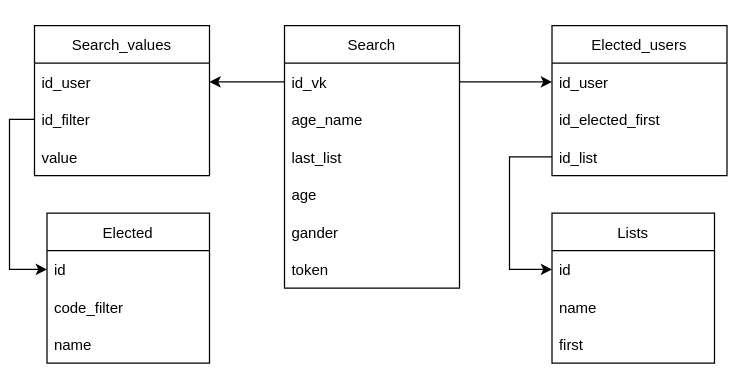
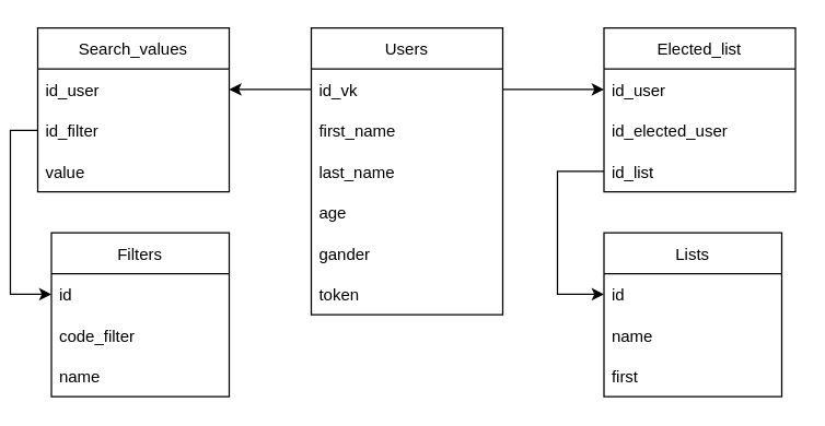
- <mxCell id="2" value="Search" style="swimlane;fontStyle=0;childLayout=stackLayout;horizontal=1;startSize=30;horizontalStack=0;resizeParent=1;resizeParentMax=0;resizeLast=0;collapsible=1;marginBottom=0;" parent="1" vertex="1"><mxGeometry x="220" y="20" width="140" height="210" as="geometry" /></mxCell>
+ <mxCell id="2" value="Users" style="swimlane;fontStyle=0;childLayout=stackLayout;horizontal=1;startSize=30;horizontalStack=0;resizeParent=1;resizeParentMax=0;resizeLast=0;collapsible=1;marginBottom=0;" parent="1" vertex="1"><mxGeometry x="220" y="20" width="140" height="210" as="geometry" /></mxCell>
- <mxCell id="9" value="Elected_users" style="swimlane;fontStyle=0;childLayout=stackLayout;horizontal=1;startSize=30;horizontalStack=0;resizeParent=1;resizeParentMax=0;resizeLast=0;collapsible=1;marginBottom=0;" parent="1" vertex="1"><mxGeometry x="434" y="20" width="140" height="120" as="geometry" /></mxCell>
+ <mxCell id="9" value="Elected_list" style="swimlane;fontStyle=0;childLayout=stackLayout;horizontal=1;startSize=30;horizontalStack=0;resizeParent=1;resizeParentMax=0;resizeLast=0;collapsible=1;marginBottom=0;" parent="1" vertex="1"><mxGeometry x="434" y="20" width="140" height="120" as="geometry" /></mxCell>
- <mxCell id="4" value="age_name" style="text;strokeColor=none;fillColor=none;align=left;verticalAlign=middle;spacingLeft=4;spacingRight=4;overflow=hidden;points=[[0,0.5],[1,0.5]];portConstraint=eastwest;rotatable=0;" parent="2" vertex="1"><mxGeometry y="60" width="140" height="30" as="geometry" /></mxCell>
+ <mxCell id="4" value="first_name" style="text;strokeColor=none;fillColor=none;align=left;verticalAlign=middle;spacingLeft=4;spacingRight=4;overflow=hidden;points=[[0,0.5],[1,0.5]];portConstraint=eastwest;rotatable=0;" parent="2" vertex="1"><mxGeometry y="60" width="140" height="30" as="geometry" /></mxCell>
- <mxCell id="11" value="id_elected_first" style="text;strokeColor=none;fillColor=none;align=left;verticalAlign=middle;spacingLeft=4;spacingRight=4;overflow=hidden;points=[[0,0.5],[1,0.5]];portConstraint=eastwest;rotatable=0;" parent="9" vertex="1"><mxGeometry y="60" width="140" height="30" as="geometry" /></mxCell>
+ <mxCell id="11" value="id_elected_user" style="text;strokeColor=none;fillColor=none;align=left;verticalAlign=middle;spacingLeft=4;spacingRight=4;overflow=hidden;points=[[0,0.5],[1,0.5]];portConstraint=eastwest;rotatable=0;" parent="9" vertex="1"><mxGeometry y="60" width="140" height="30" as="geometry" /></mxCell>
- <mxCell id="5" value="last_list" style="text;strokeColor=none;fillColor=none;align=left;verticalAlign=middle;spacingLeft=4;spacingRight=4;overflow=hidden;points=[[0,0.5],[1,0.5]];portConstraint=eastwest;rotatable=0;" parent="2" vertex="1"><mxGeometry y="90" width="140" height="30" as="geometry" /></mxCell>
+ <mxCell id="5" value="last_name" style="text;strokeColor=none;fillColor=none;align=left;verticalAlign=middle;spacingLeft=4;spacingRight=4;overflow=hidden;points=[[0,0.5],[1,0.5]];portConstraint=eastwest;rotatable=0;" parent="2" vertex="1"><mxGeometry y="90" width="140" height="30" as="geometry" /></mxCell>
- <mxCell id="19" value="Elected" style="swimlane;fontStyle=0;childLayout=stackLayout;horizontal=1;startSize=30;horizontalStack=0;resizeParent=1;resizeParentMax=0;resizeLast=0;collapsible=1;marginBottom=0;" parent="1" vertex="1"><mxGeometry x="30" y="170" width="130" height="120" as="geometry" /></mxCell>
+ <mxCell id="19" value="Filters" style="swimlane;fontStyle=0;childLayout=stackLayout;horizontal=1;startSize=30;horizontalStack=0;resizeParent=1;resizeParentMax=0;resizeLast=0;collapsible=1;marginBottom=0;" parent="1" vertex="1"><mxGeometry x="30" y="170" width="130" height="120" as="geometry" /></mxCell>
